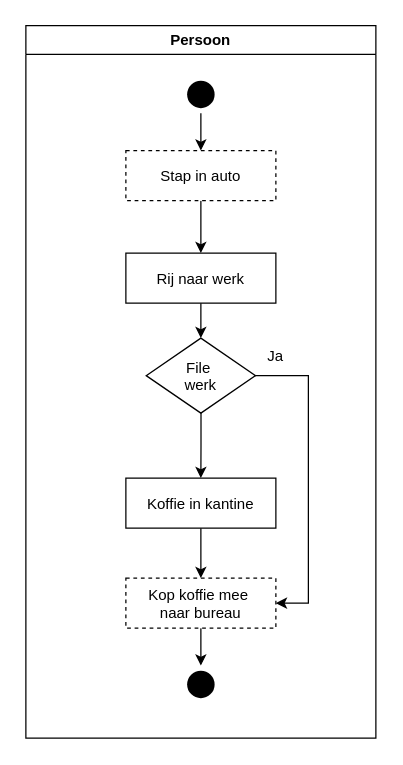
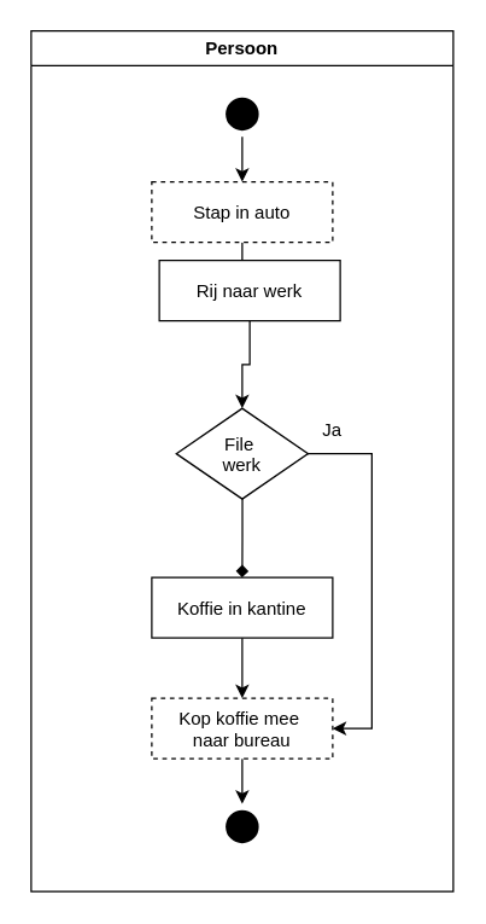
- <mxCell id="8" value="Rij naar werk" style="" parent="2" vertex="1"><mxGeometry x="80" y="182" width="120" height="40" as="geometry" /></mxCell>
+ <mxCell id="8" value="Rij naar werk" style="" parent="2" vertex="1"><mxGeometry x="85" y="152" width="120" height="40" as="geometry" /></mxCell>
- <mxCell id="9" style="edgeStyle=orthogonalEdgeStyle;rounded=0;orthogonalLoop=1;jettySize=auto;html=1;" edge="1" parent="2" source="11" target="13"><mxGeometry relative="1" as="geometry" /></mxCell>
+ <mxCell id="9" style="edgeStyle=orthogonalEdgeStyle;rounded=0;orthogonalLoop=1;jettySize=auto;html=1;endArrow=diamond;" edge="1" parent="2" source="11" target="13"><mxGeometry relative="1" as="geometry" /></mxCell>
